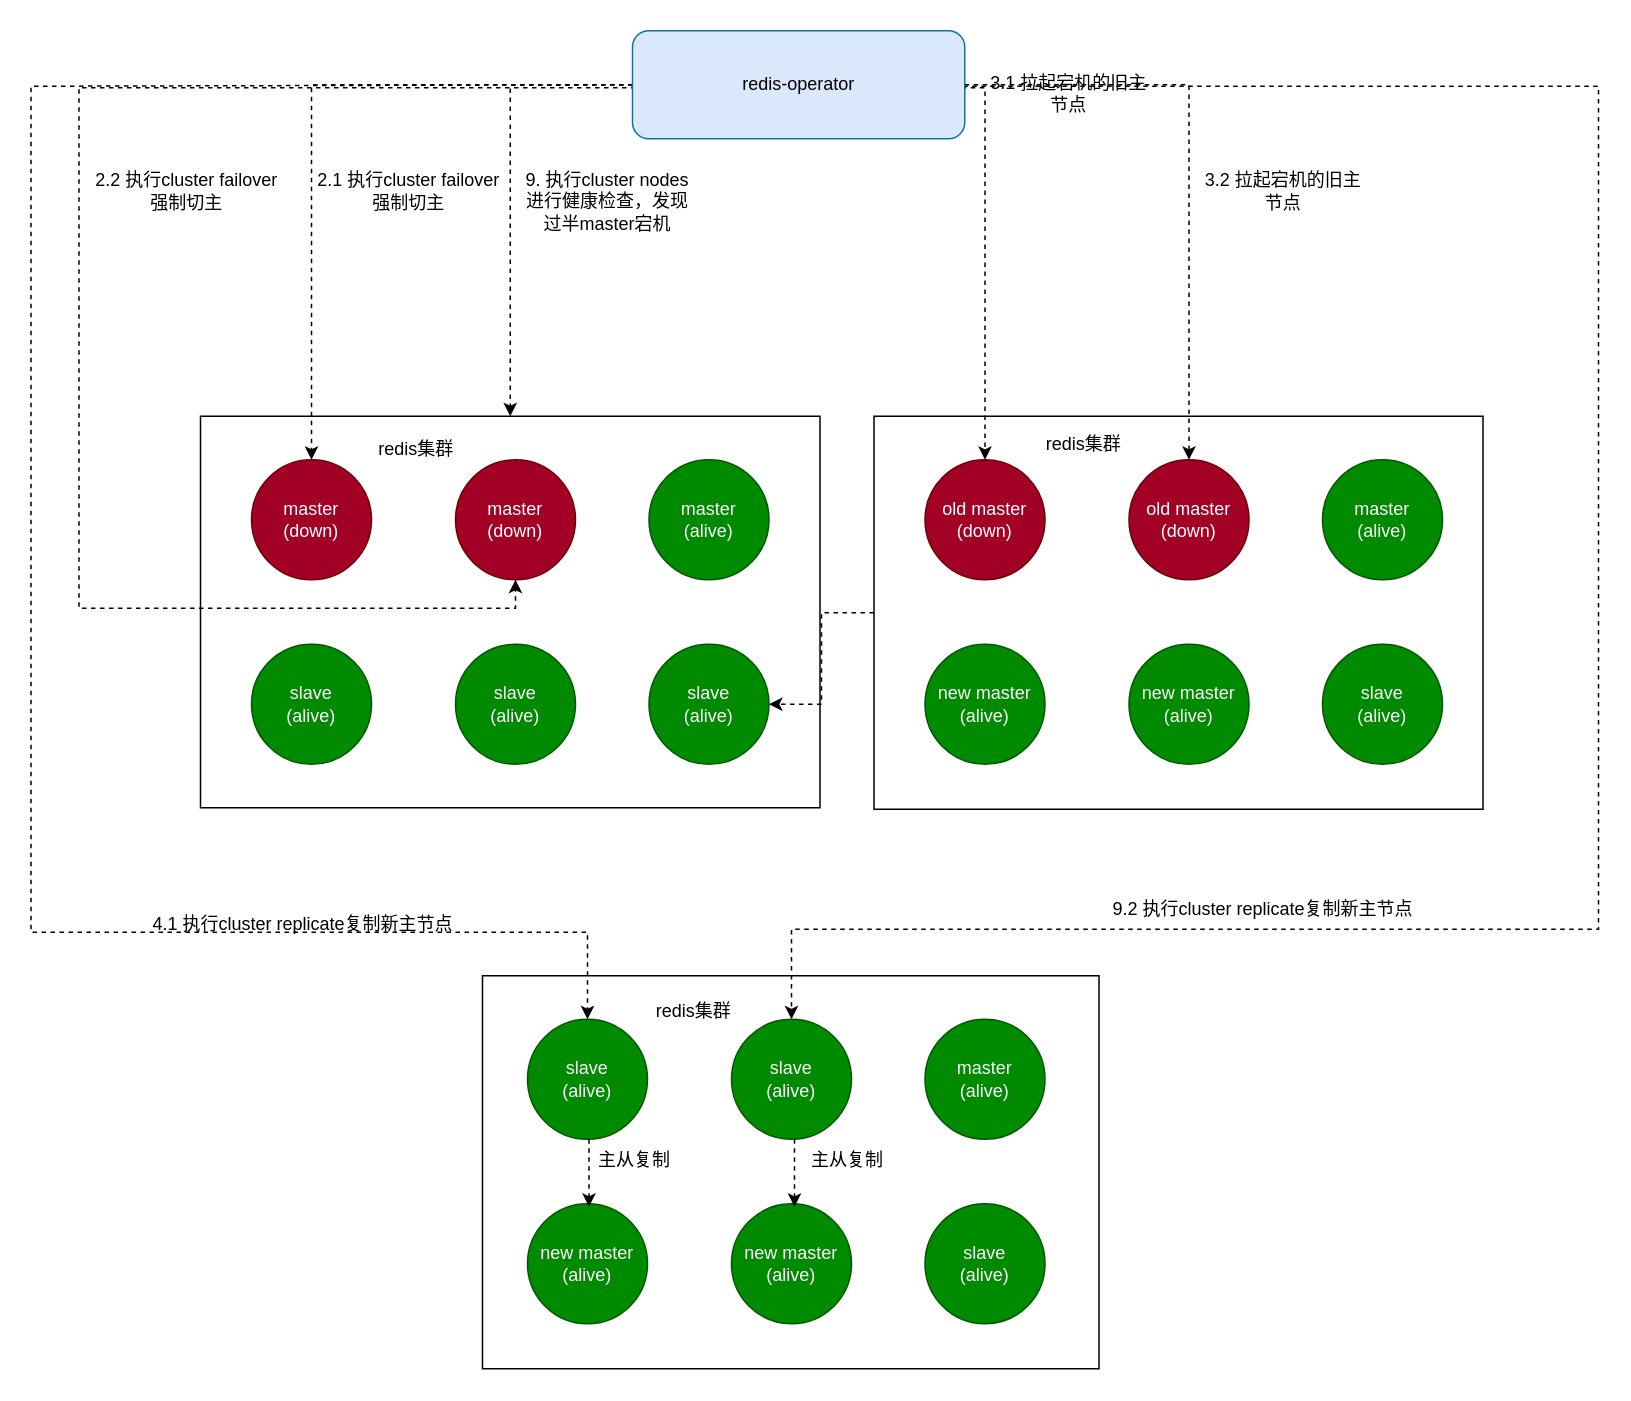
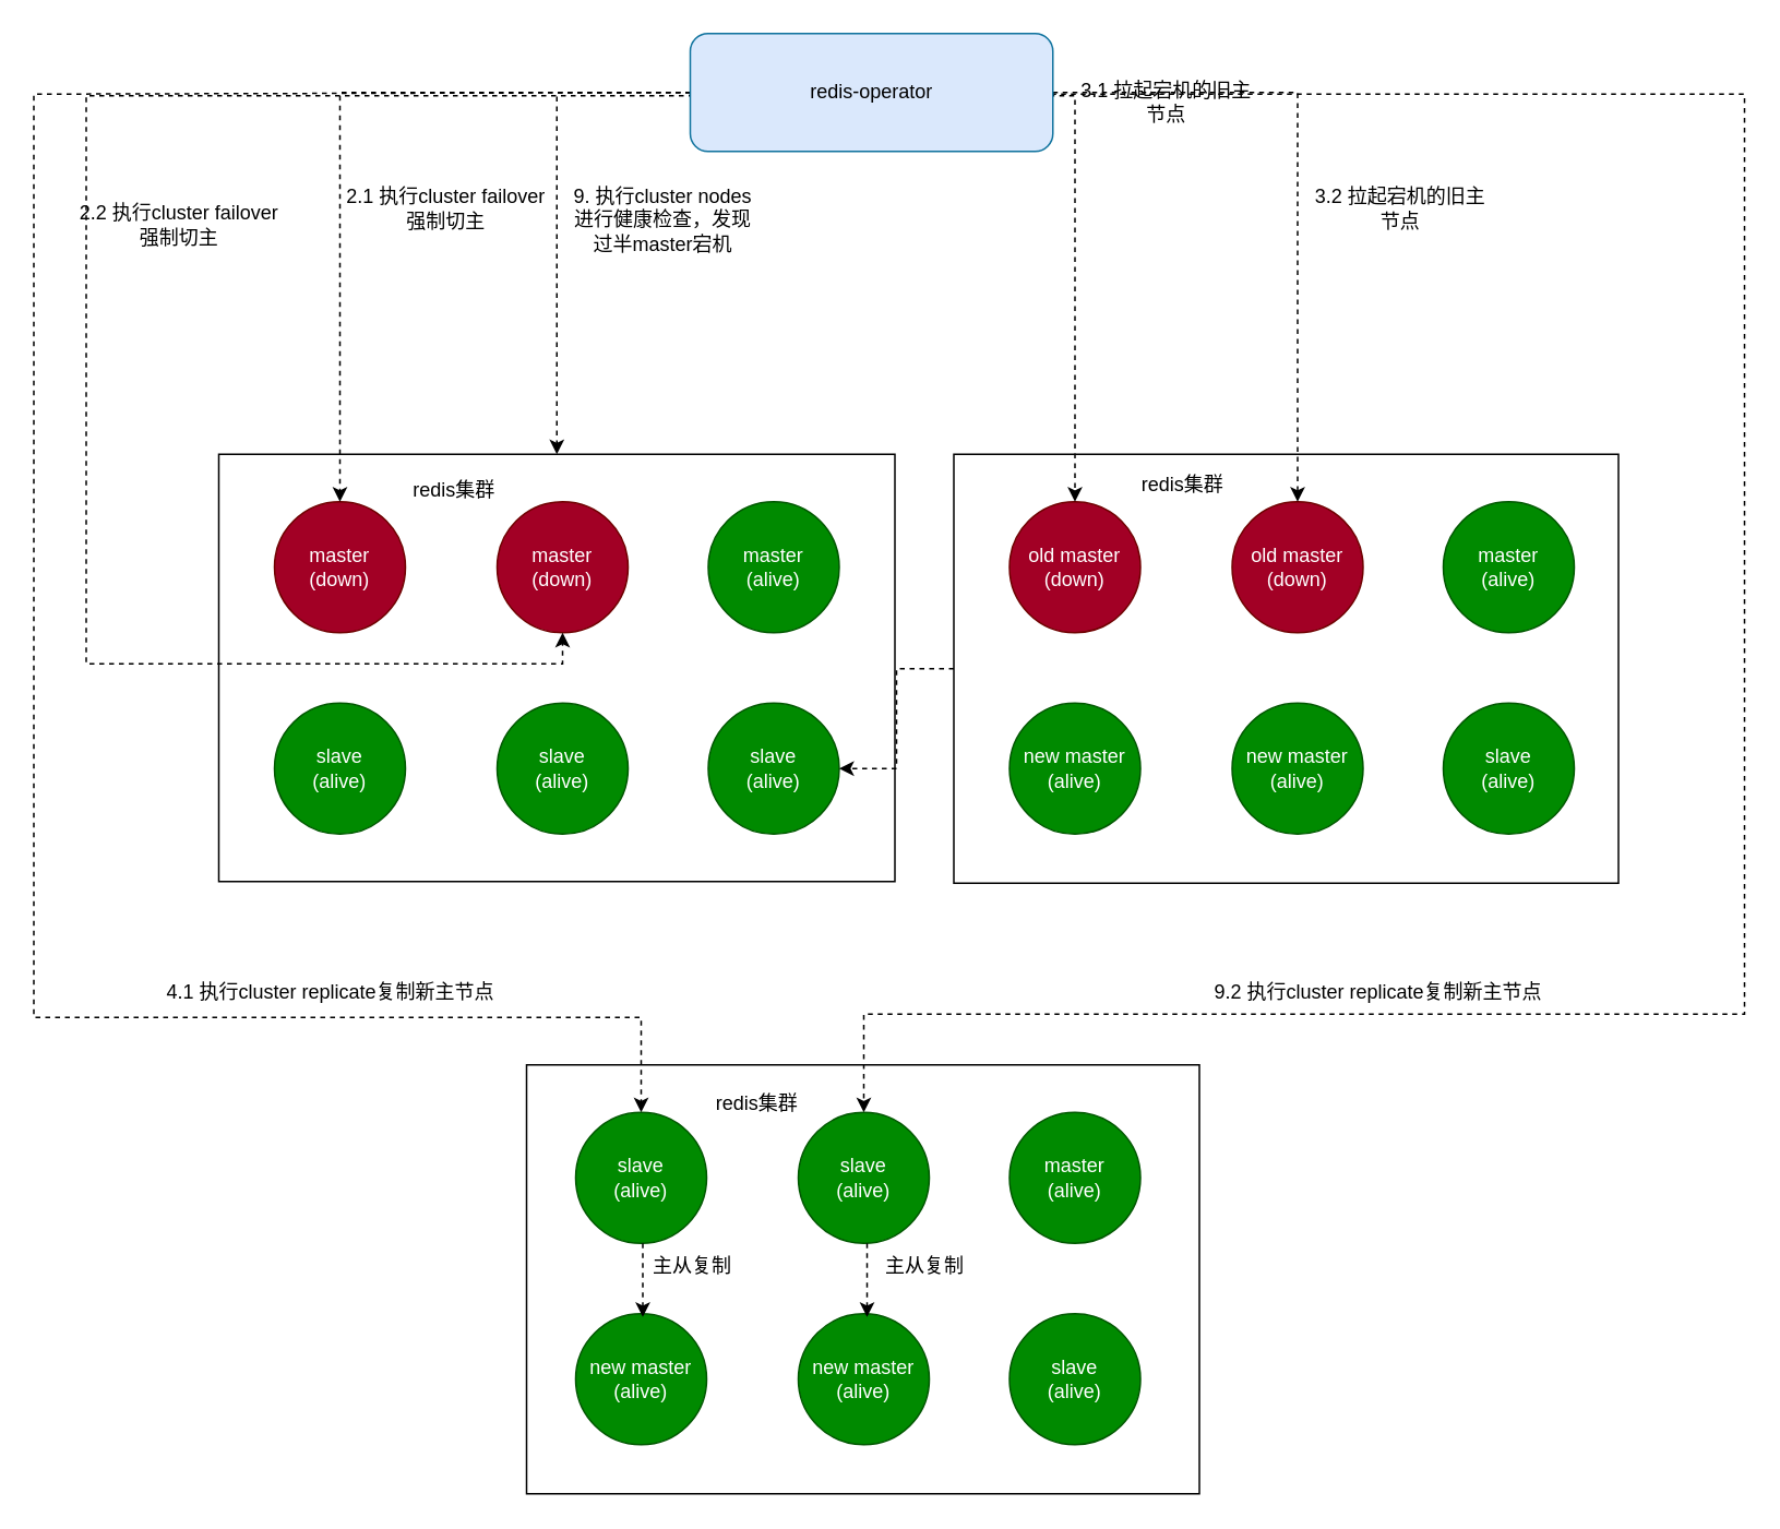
- <mxCell id="42" value="2.2 执行cluster failover&lt;br&gt;强制切主" style="text;html=1;strokeColor=none;fillColor=none;align=center;verticalAlign=middle;whiteSpace=wrap;rounded=0;" parent="1" vertex="1"><mxGeometry x="58" y="107" width="131.5" height="40" as="geometry" /></mxCell>
+ <mxCell id="42" value="2.2 执行cluster failover&lt;br&gt;强制切主" style="text;html=1;strokeColor=none;fillColor=none;align=center;verticalAlign=middle;whiteSpace=wrap;rounded=0;" parent="1" vertex="1"><mxGeometry x="43" y="117" width="131.5" height="40" as="geometry" /></mxCell>
- <mxCell id="32" value="4.1 执行cluster replicate复制新主节点" style="text;html=1;strokeColor=none;fillColor=none;align=center;verticalAlign=middle;whiteSpace=wrap;rounded=0;" parent="1" vertex="1"><mxGeometry x="95" y="601" width="213" height="30" as="geometry" /></mxCell>
+ <mxCell id="32" value="4.1 执行cluster replicate复制新主节点" style="text;html=1;strokeColor=none;fillColor=none;align=center;verticalAlign=middle;whiteSpace=wrap;rounded=0;" parent="1" vertex="1"><mxGeometry x="95" y="591" width="213" height="30" as="geometry" /></mxCell>
